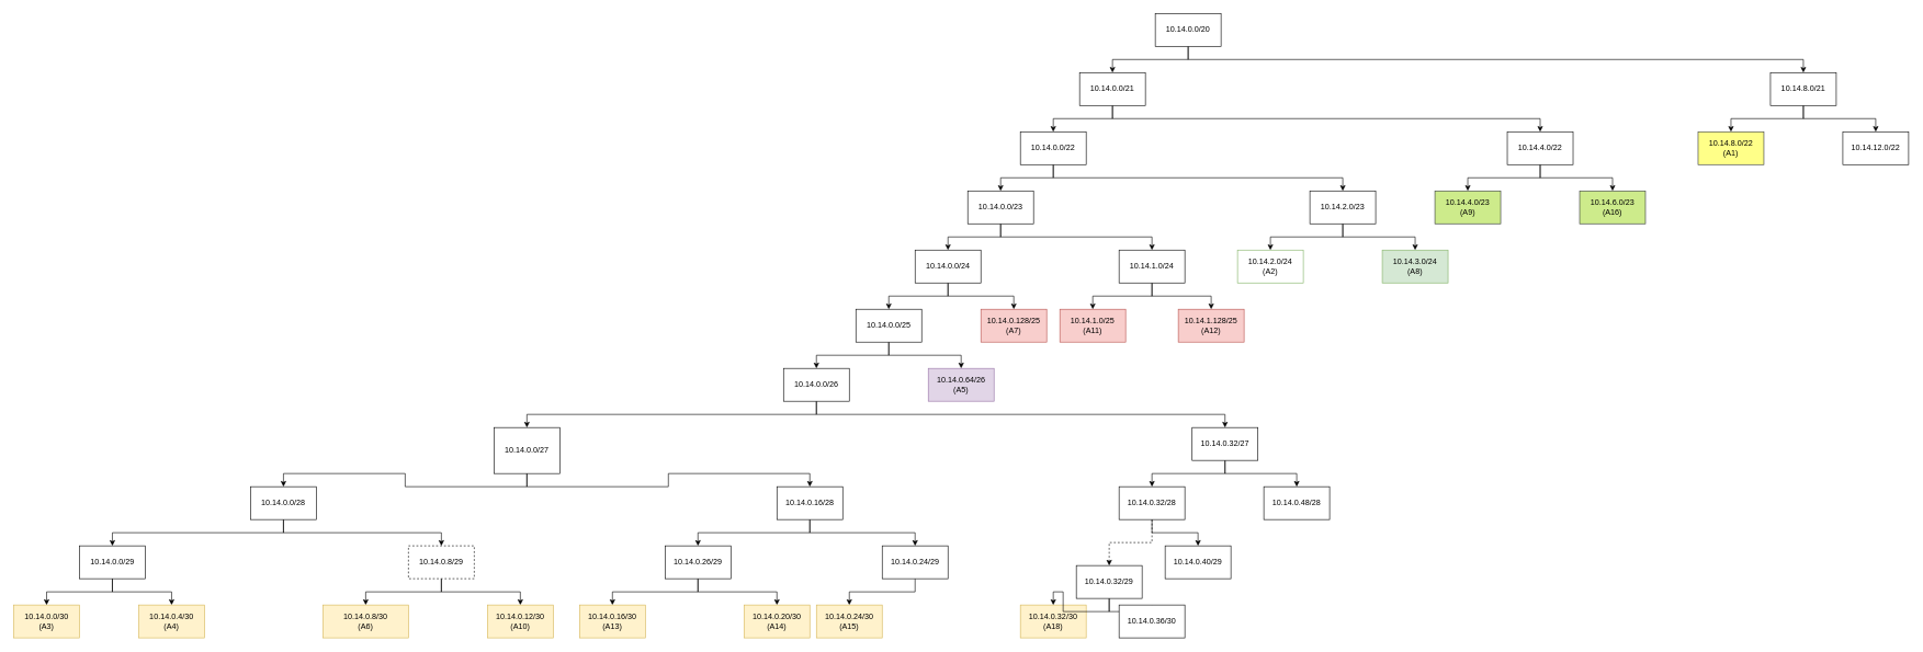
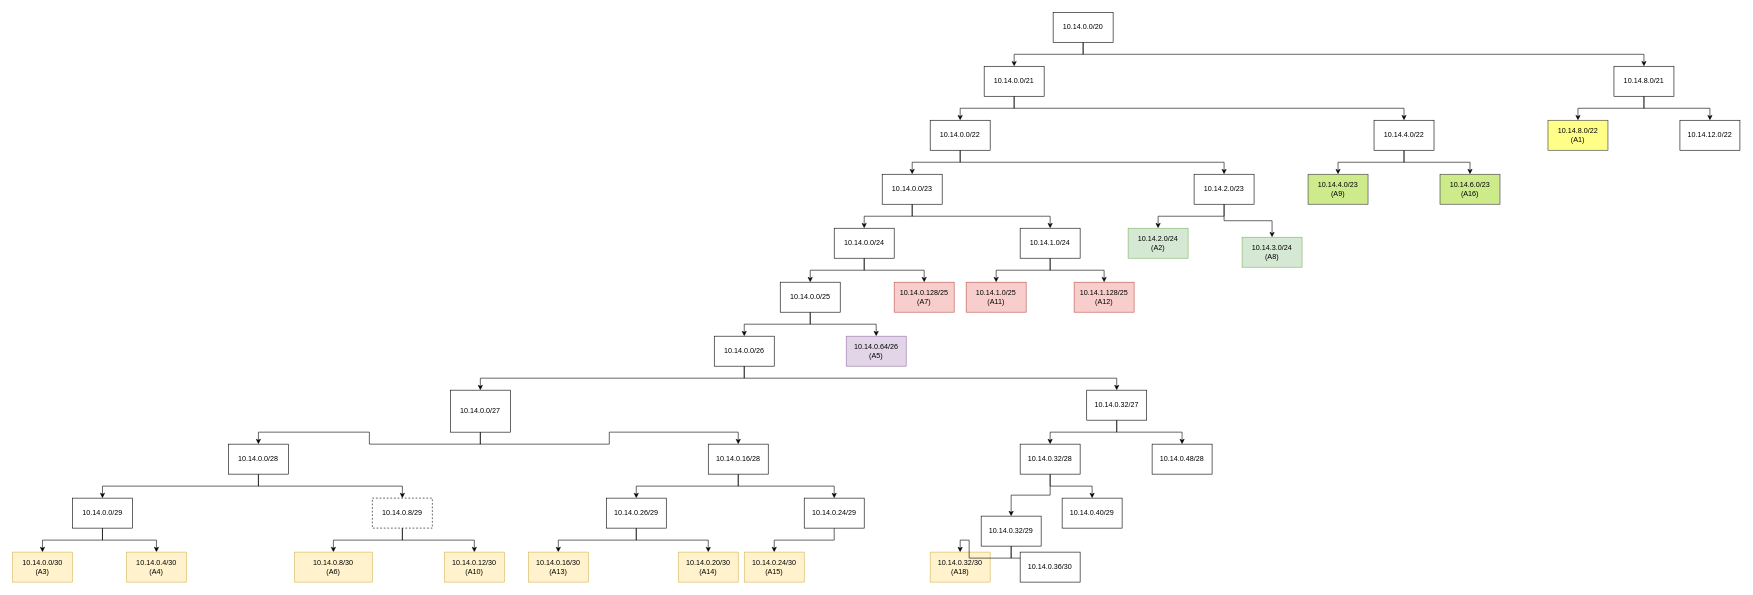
- <mxCell id="80" value="10.14.2.0/24&lt;br&gt;(A2)" style="rounded=0;whiteSpace=wrap;html=1;fillColor=#ffffff;strokeColor=#82b366;" vertex="1" parent="1"><mxGeometry x="1880" y="380" width="100" height="50" as="geometry" /></mxCell>
+ <mxCell id="80" value="10.14.2.0/24&lt;br&gt;(A2)" style="rounded=0;whiteSpace=wrap;html=1;fillColor=#d5e8d4;strokeColor=#82b366;" vertex="1" parent="1"><mxGeometry x="1880" y="380" width="100" height="50" as="geometry" /></mxCell>
- <mxCell id="79" value="10.14.3.0/24&lt;br&gt;(A8)" style="rounded=0;whiteSpace=wrap;html=1;fillColor=#d5e8d4;strokeColor=#82b366;" vertex="1" parent="1"><mxGeometry x="2100" y="380" width="100" height="50" as="geometry" /></mxCell>
+ <mxCell id="79" value="10.14.3.0/24&lt;br&gt;(A8)" style="rounded=0;whiteSpace=wrap;html=1;fillColor=#d5e8d4;strokeColor=#82b366;" vertex="1" parent="1"><mxGeometry x="2070" y="395" width="100" height="50" as="geometry" /></mxCell>
- <mxCell id="60" style="edgeStyle=orthogonalEdgeStyle;rounded=0;orthogonalLoop=1;jettySize=auto;html=1;exitX=0.5;exitY=1;exitDx=0;exitDy=0;entryX=0.5;entryY=0;entryDx=0;entryDy=0;dashed=1;" edge="1" parent="1" source="62" target="65"><mxGeometry relative="1" as="geometry" /></mxCell>
+ <mxCell id="60" style="edgeStyle=orthogonalEdgeStyle;rounded=0;orthogonalLoop=1;jettySize=auto;html=1;exitX=0.5;exitY=1;exitDx=0;exitDy=0;entryX=0.5;entryY=0;entryDx=0;entryDy=0;" edge="1" parent="1" source="62" target="65"><mxGeometry relative="1" as="geometry" /></mxCell>
